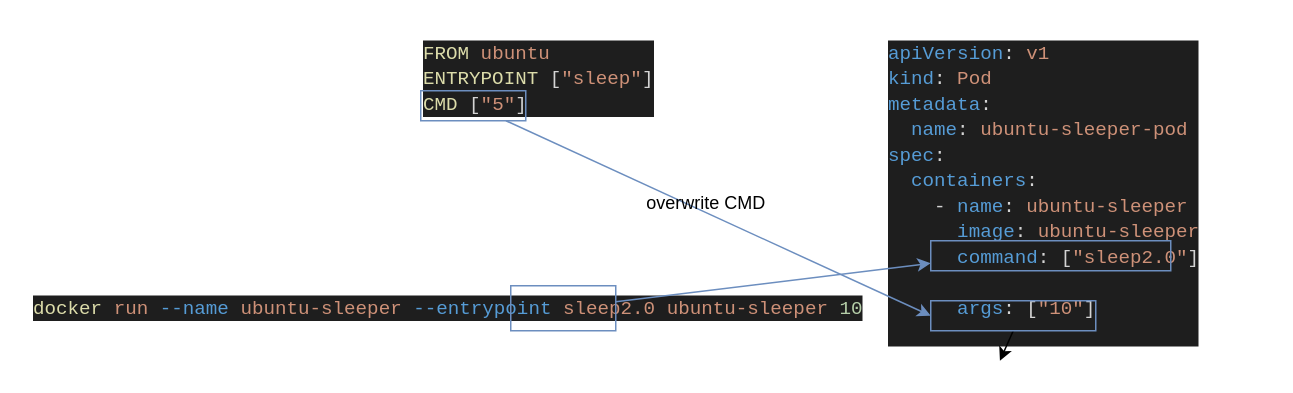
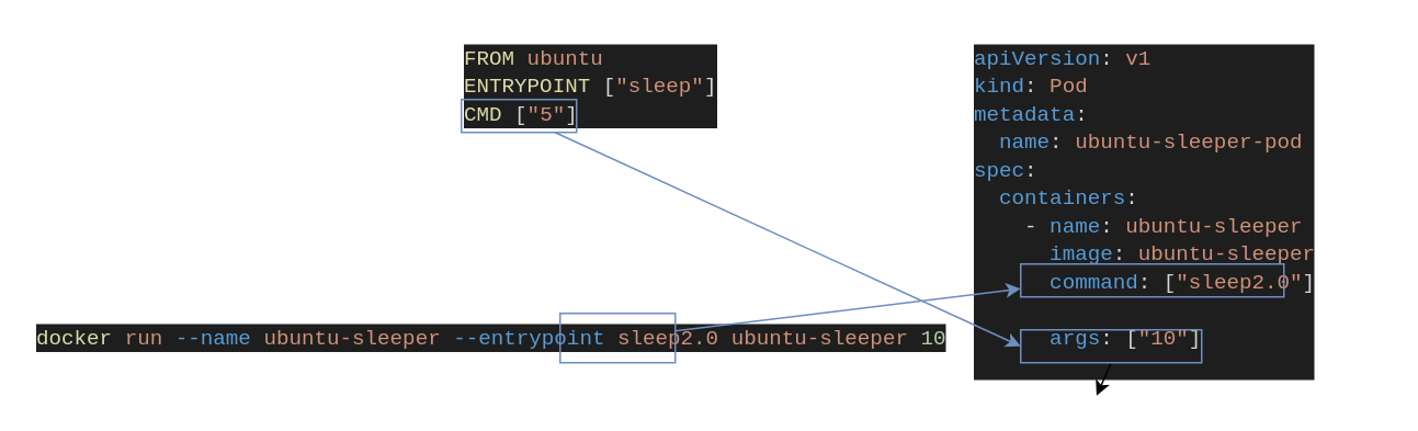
- <mxCell id="8" value="overwrite CMD" style="text;html=1;align=center;verticalAlign=middle;resizable=0;points=[];autosize=1;strokeColor=none;fillColor=none;labelBackgroundColor=none;" vertex="1" parent="1"><mxGeometry x="420" y="120" width="100" height="30" as="geometry" /></mxCell>
